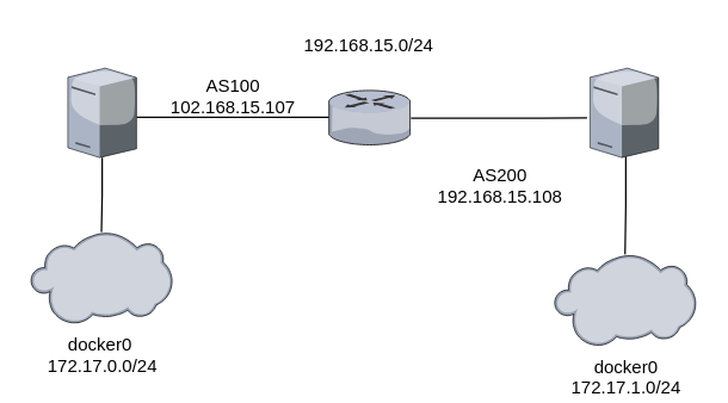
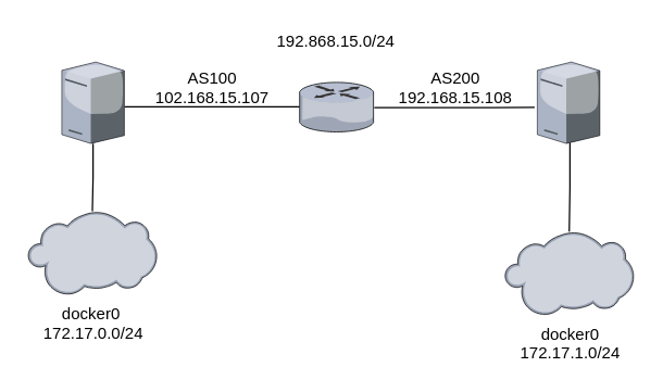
- <mxCell id="9" value="192.168.15.0/24" style="text;html=1;strokeColor=none;fillColor=none;align=center;verticalAlign=middle;whiteSpace=wrap;rounded=0;" vertex="1" parent="1"><mxGeometry x="201.5" y="20" width="90" height="20" as="geometry" /></mxCell>
+ <mxCell id="9" value="192.868.15.0/24" style="text;html=1;strokeColor=none;fillColor=none;align=center;verticalAlign=middle;whiteSpace=wrap;rounded=0;" vertex="1" parent="1"><mxGeometry x="201.5" y="20" width="90" height="20" as="geometry" /></mxCell>
- <mxCell id="13" value="AS200&lt;br&gt;192.168.15.108&lt;br&gt;" style="text;html=1;strokeColor=none;fillColor=none;align=center;verticalAlign=middle;whiteSpace=wrap;rounded=0;" vertex="1" parent="1"><mxGeometry x="290" y="108.5" width="90" height="30" as="geometry" /></mxCell>
+ <mxCell id="13" value="AS200&lt;br&gt;192.168.15.108&lt;br&gt;" style="text;html=1;strokeColor=none;fillColor=none;align=center;verticalAlign=middle;whiteSpace=wrap;rounded=0;" vertex="1" parent="1"><mxGeometry x="290" y="48.5" width="90" height="30" as="geometry" /></mxCell>
